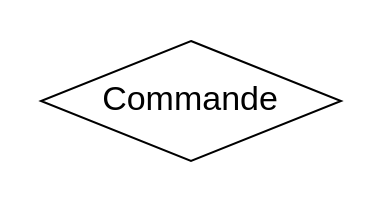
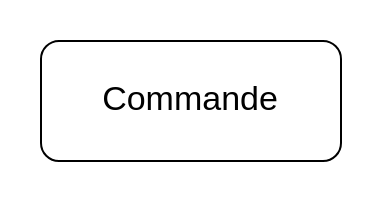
- <mxCell id="2" value="Commande" style="rhombus;whiteSpace=wrap;html=1;fontSize=17;" vertex="1" parent="1"><mxGeometry x="20" y="20" width="150" height="60" as="geometry" /></mxCell>
+ <mxCell id="2" value="Commande" style="rounded=1;whiteSpace=wrap;html=1;fontSize=17;" vertex="1" parent="1"><mxGeometry x="20" y="20" width="150" height="60" as="geometry" /></mxCell>
